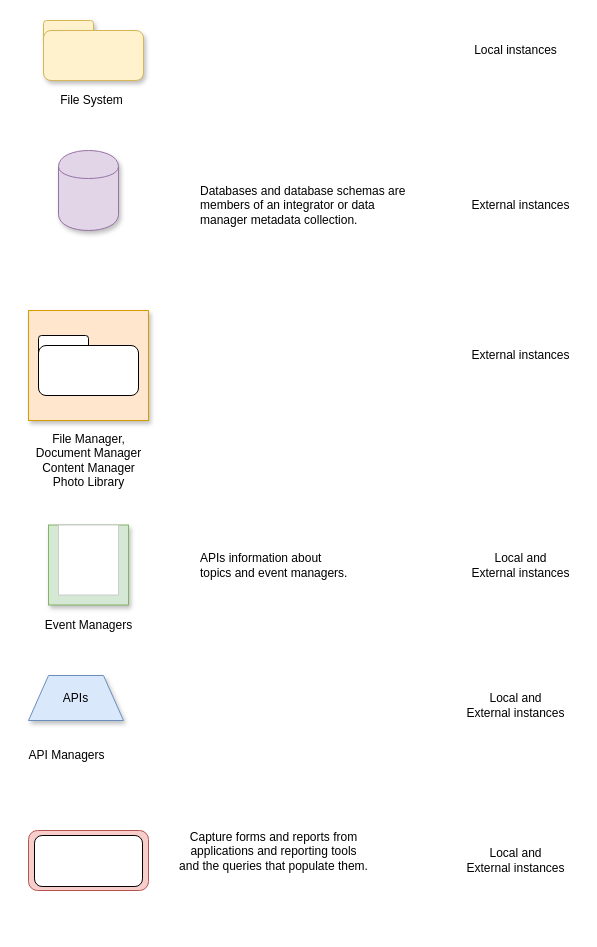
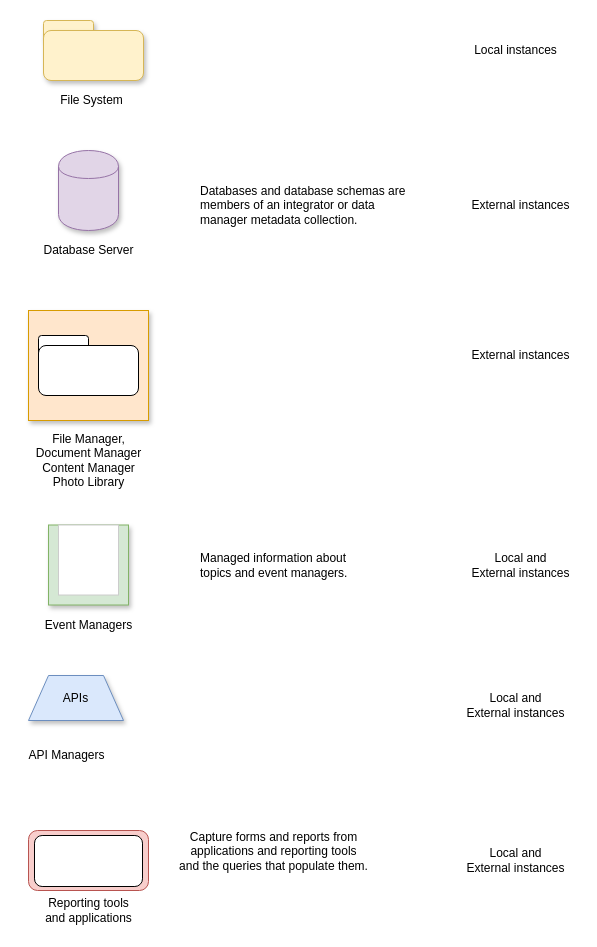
+ <mxCell id="2" value="Database Server" style="text;html=1;align=center;verticalAlign=middle;resizable=0;points=[];;autosize=1;" parent="1" vertex="1"><mxGeometry x="33" y="240" width="110" height="20" as="geometry" /></mxCell>
- <mxCell id="18" value="APIs information about&lt;br&gt;topics and event managers." style="text;html=1;align=left;verticalAlign=middle;resizable=0;points=[];;autosize=1;" parent="1" vertex="1"><mxGeometry x="198" y="550" width="160" height="30" as="geometry" /></mxCell>
+ <mxCell id="18" value="Managed information about&lt;br&gt;topics and event managers." style="text;html=1;align=left;verticalAlign=middle;resizable=0;points=[];;autosize=1;" parent="1" vertex="1"><mxGeometry x="198" y="550" width="160" height="30" as="geometry" /></mxCell>
+ <mxCell id="26" value="Reporting tools&lt;br&gt;and applications" style="text;html=1;align=center;verticalAlign=middle;resizable=0;points=[];autosize=1;strokeColor=none;" vertex="1" parent="1"><mxGeometry x="38" y="895" width="100" height="30" as="geometry" /></mxCell>
